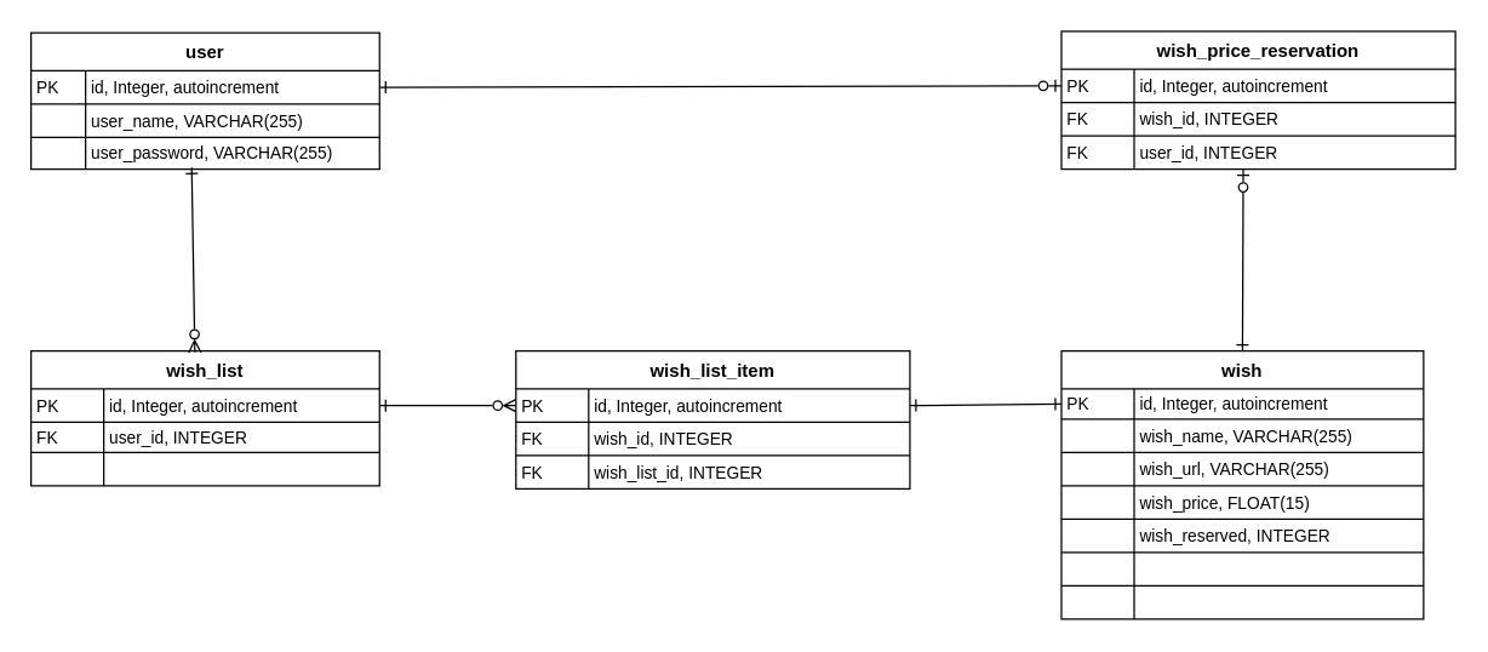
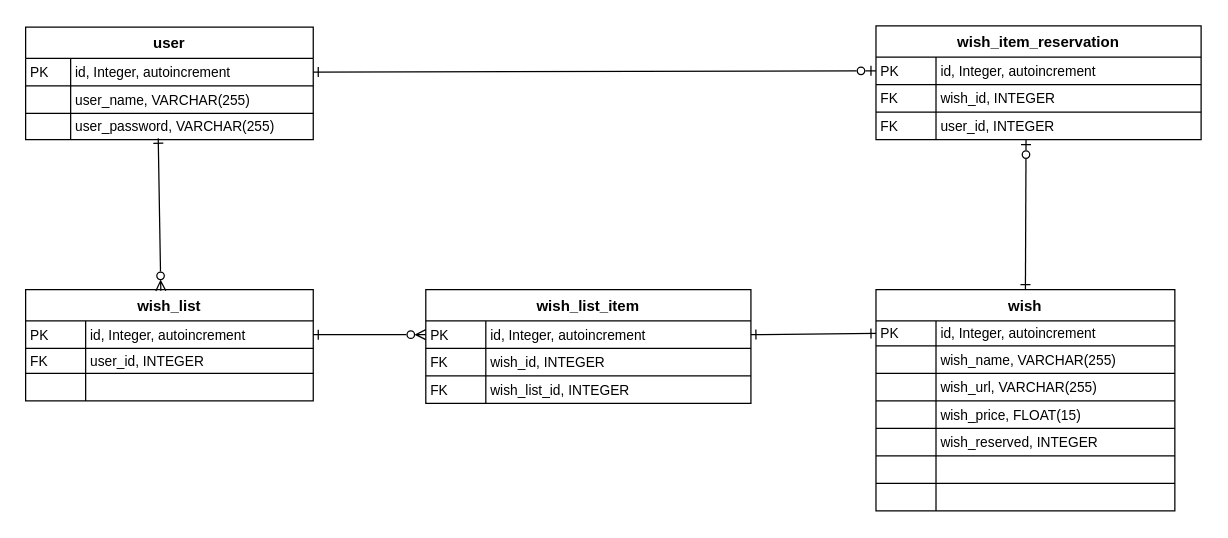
- <mxCell id="57" value="wish_price_reservation" style="shape=table;startSize=25;container=1;collapsible=0;childLayout=tableLayout;fixedRows=1;rowLines=1;fontStyle=1;align=center;resizeLast=1;" vertex="1" parent="1"><mxGeometry x="700" y="20" width="260" height="91" as="geometry" /></mxCell>
+ <mxCell id="57" value="wish_item_reservation" style="shape=table;startSize=25;container=1;collapsible=0;childLayout=tableLayout;fixedRows=1;rowLines=1;fontStyle=1;align=center;resizeLast=1;" vertex="1" parent="1"><mxGeometry x="700" y="20" width="260" height="91" as="geometry" /></mxCell>
